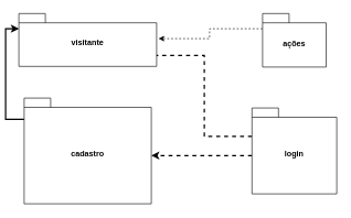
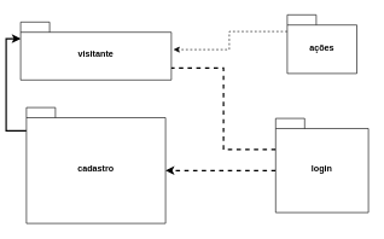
- <mxCell id="4" value="visitante" style="shape=folder;fontStyle=1;spacingTop=10;tabWidth=40;tabHeight=14;tabPosition=left;html=1;whiteSpace=wrap;" vertex="1" parent="1"><mxGeometry x="20" y="20" width="208" height="80" as="geometry" /></mxCell>
+ <mxCell id="4" value="visitante" style="shape=folder;fontStyle=1;spacingTop=10;tabWidth=40;tabHeight=14;tabPosition=left;html=1;whiteSpace=wrap;" vertex="1" parent="1"><mxGeometry x="20" y="30" width="208" height="80" as="geometry" /></mxCell>
